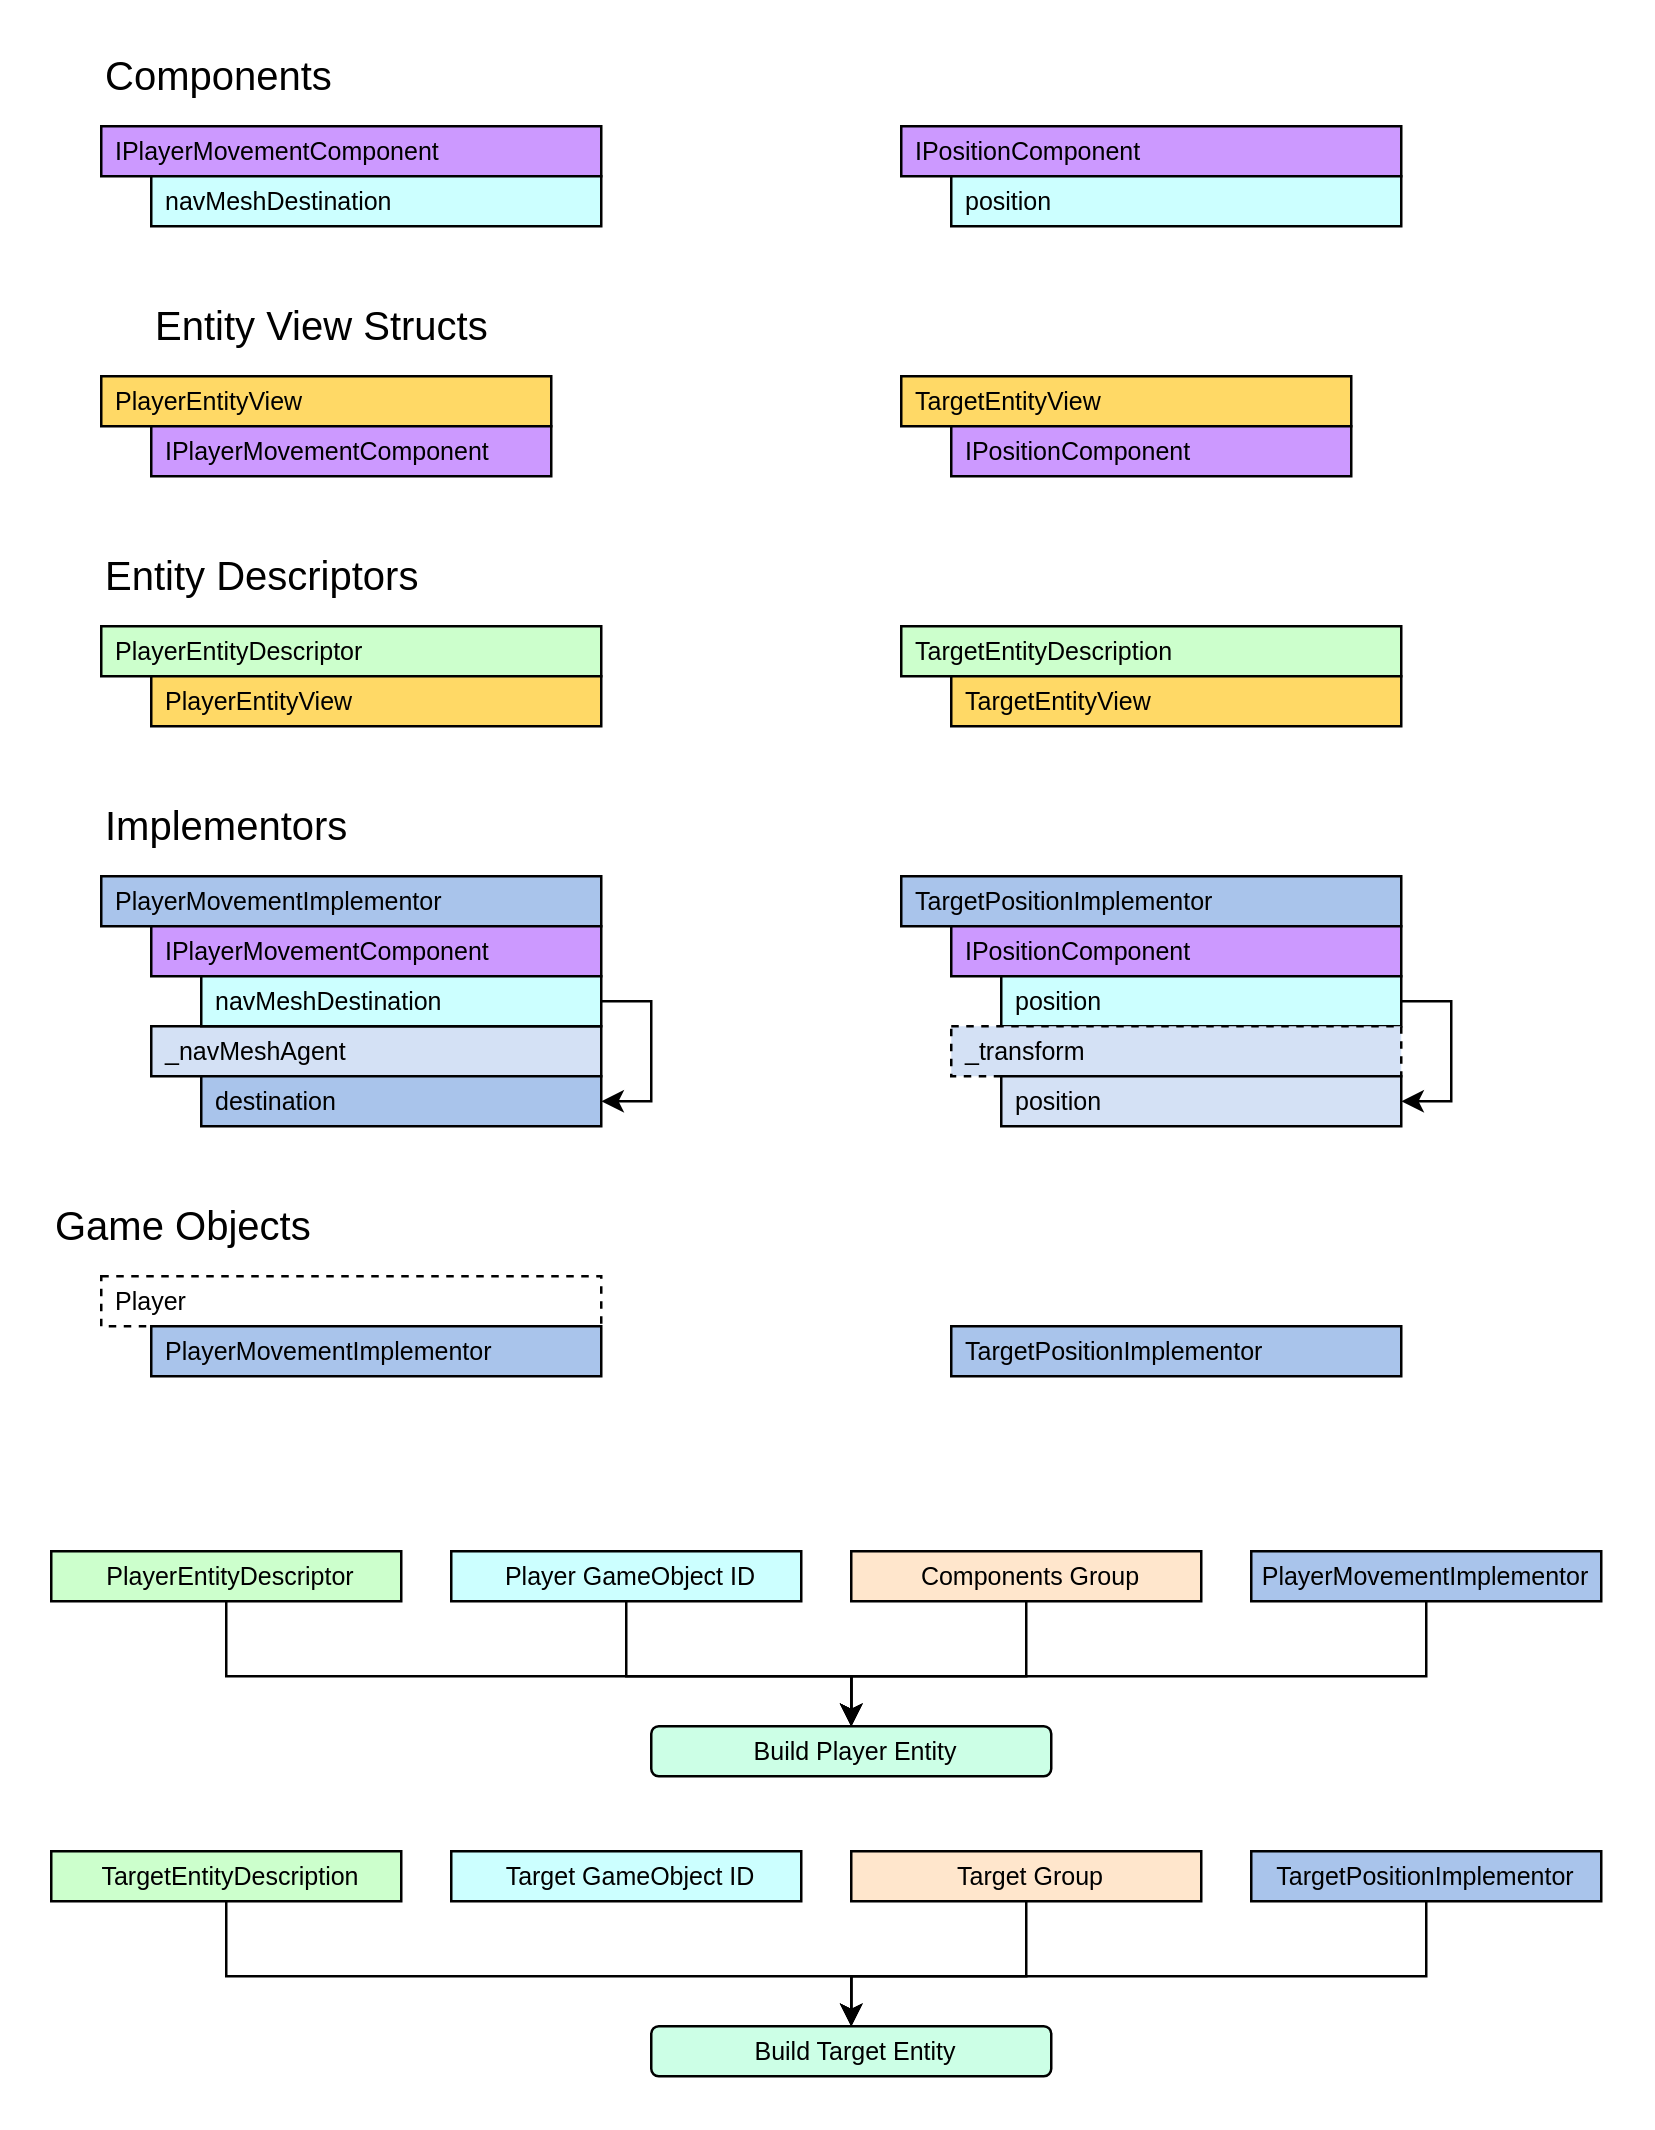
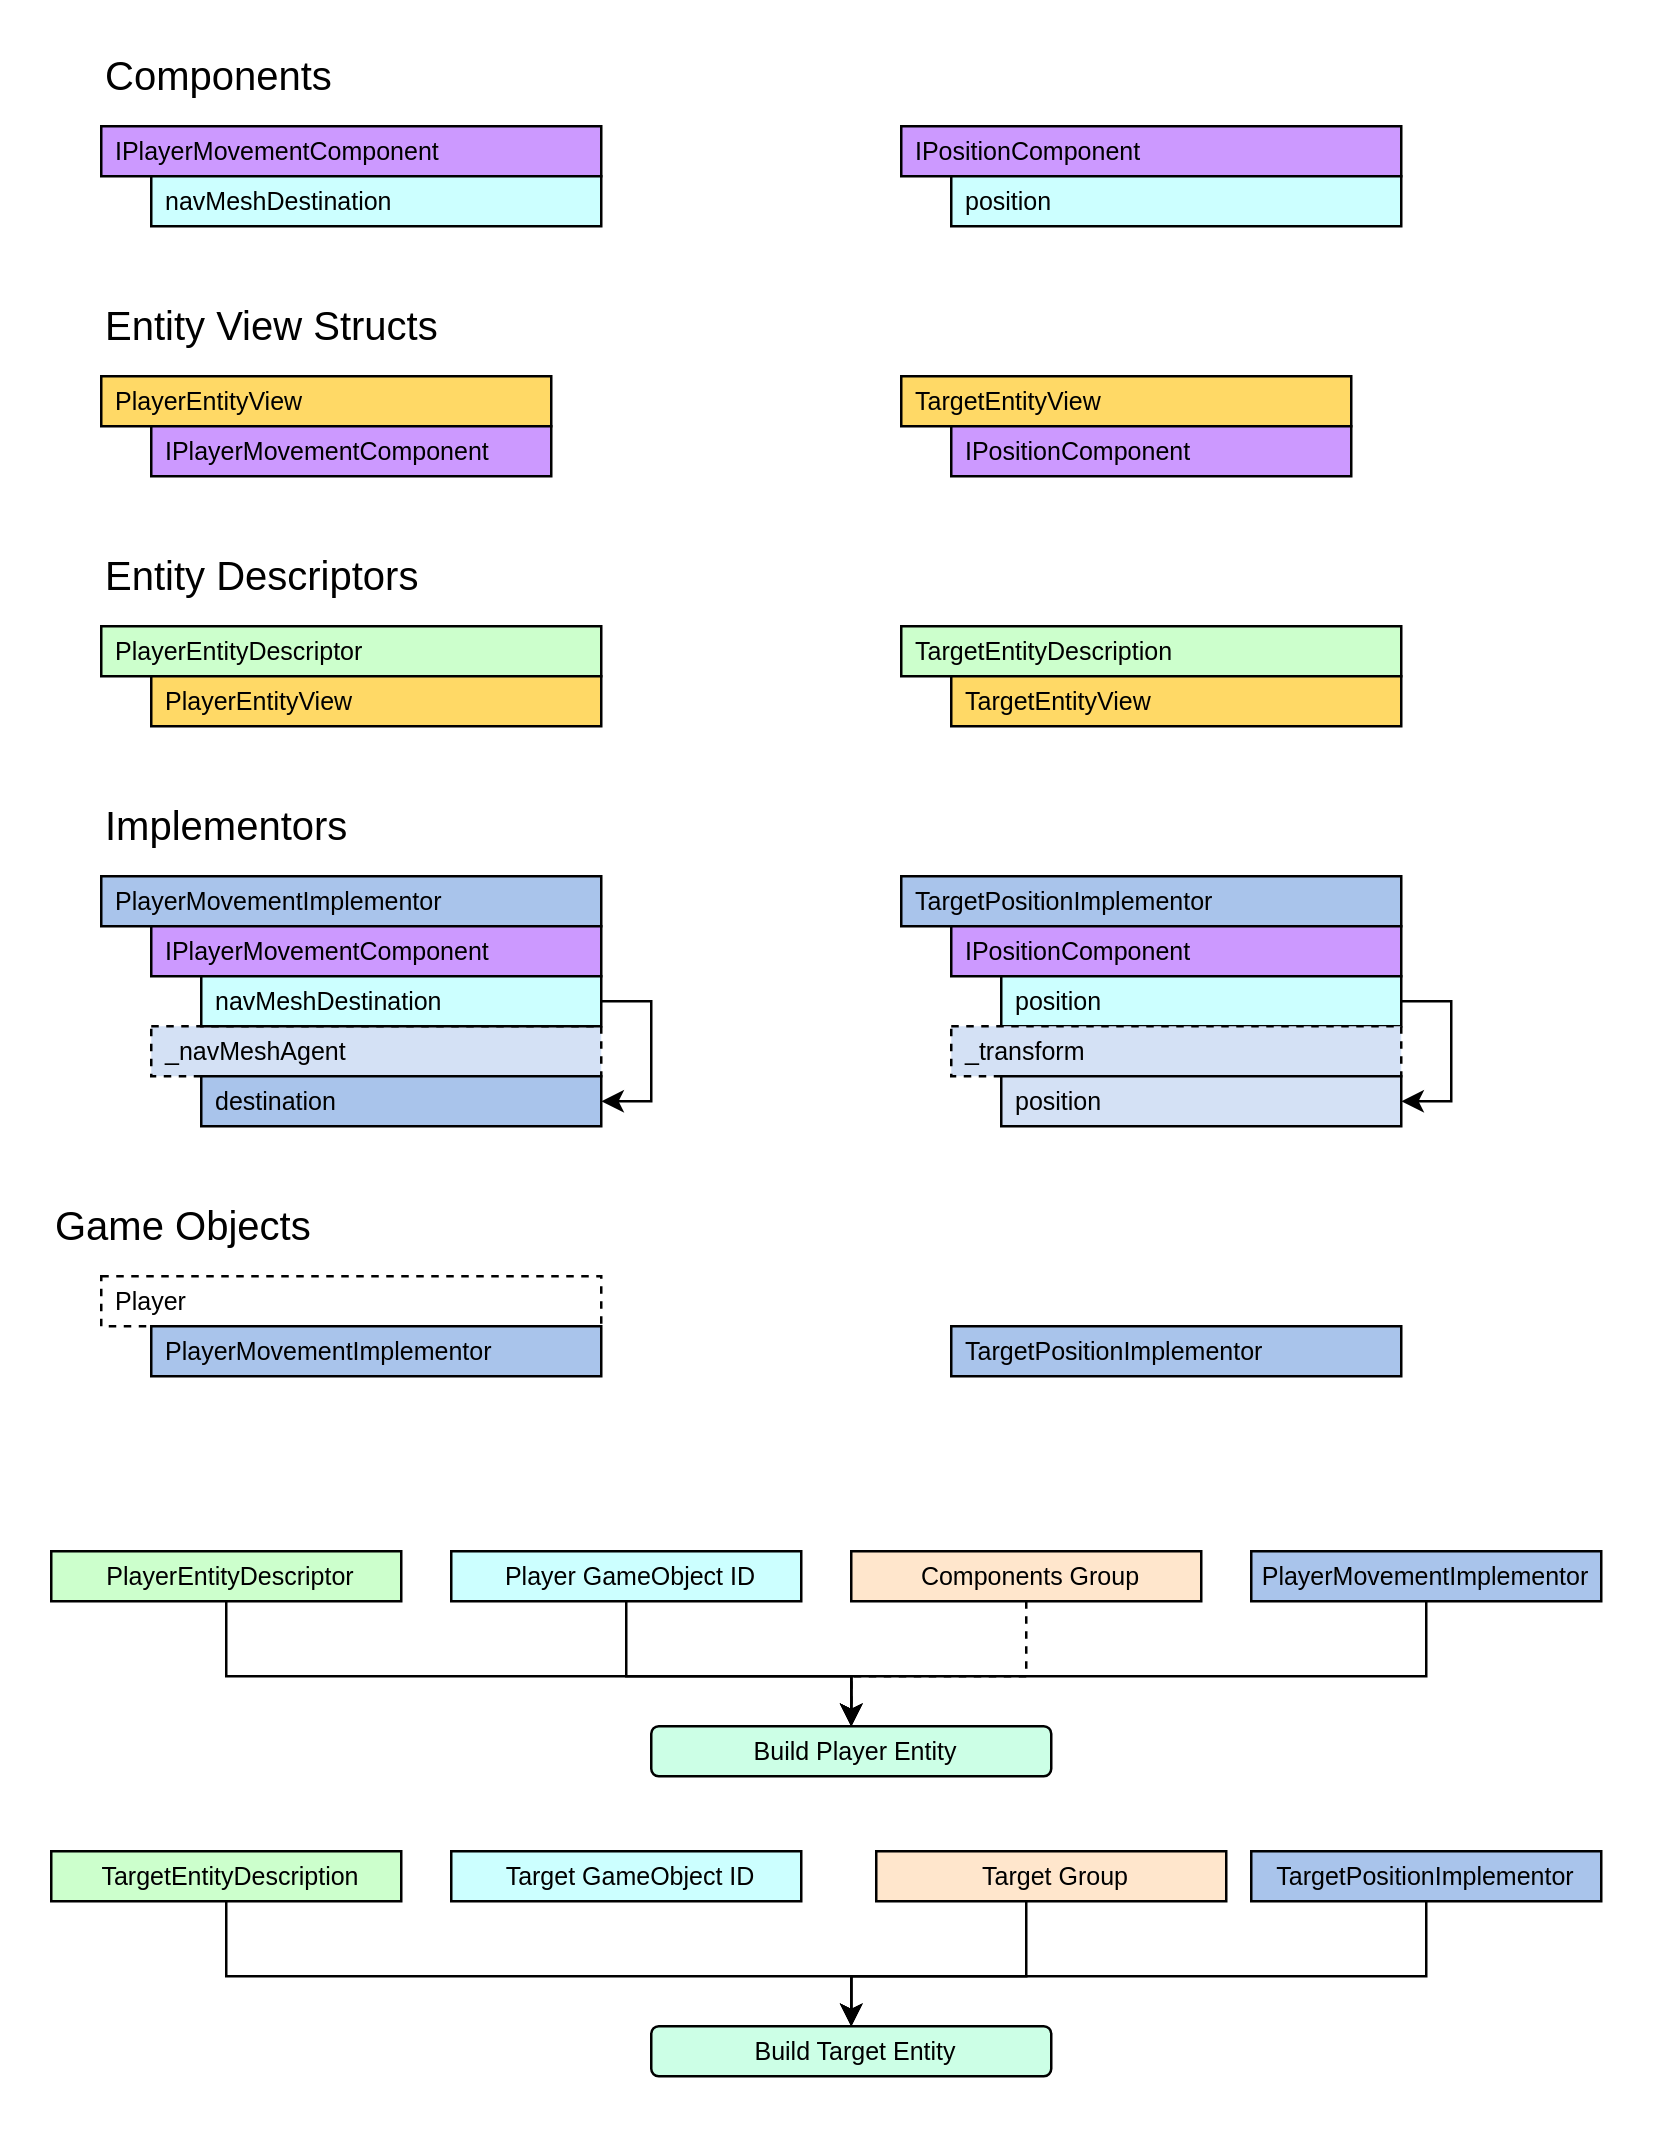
- <mxCell id="23" value="&lt;font style=&quot;font-size: 16px&quot;&gt;Entity View Structs&lt;/font&gt;" style="text;html=1;align=left;verticalAlign=middle;resizable=0;points=[];;autosize=1;fontSize=16;" vertex="1" parent="1"><mxGeometry x="60" y="120" width="150" height="20" as="geometry" /></mxCell>
+ <mxCell id="23" value="&lt;font style=&quot;font-size: 16px&quot;&gt;Entity View Structs&lt;/font&gt;" style="text;html=1;align=left;verticalAlign=middle;resizable=0;points=[];;autosize=1;fontSize=16;" vertex="1" parent="1"><mxGeometry x="40" y="120" width="150" height="20" as="geometry" /></mxCell>
- <mxCell id="34" value="_navMeshAgent" style="rounded=0;whiteSpace=wrap;html=1;fillColor=#D4E1F5;align=left;spacingLeft=4;fontSize=10;fontFamily=Helvetica;" vertex="1" parent="1"><mxGeometry x="60" y="410" width="180" height="20" as="geometry" /></mxCell>
+ <mxCell id="34" value="_navMeshAgent" style="rounded=0;whiteSpace=wrap;html=1;fillColor=#D4E1F5;align=left;spacingLeft=4;fontSize=10;fontFamily=Helvetica;dashed=1;" vertex="1" parent="1"><mxGeometry x="60" y="410" width="180" height="20" as="geometry" /></mxCell>
- <mxCell id="18" style="edgeStyle=orthogonalEdgeStyle;rounded=0;orthogonalLoop=1;jettySize=auto;html=1;fillColor=#FFFFFF;fontFamily=Helvetica;fontSize=10;" edge="1" parent="1" source="19" target="13"><mxGeometry relative="1" as="geometry"><Array as="points"><mxPoint x="410" y="670" /><mxPoint x="340" y="670" /></Array></mxGeometry></mxCell>
+ <mxCell id="18" style="edgeStyle=orthogonalEdgeStyle;rounded=0;orthogonalLoop=1;jettySize=auto;html=1;fillColor=#FFFFFF;fontFamily=Helvetica;fontSize=10;dashed=1;" edge="1" parent="1" source="19" target="13"><mxGeometry relative="1" as="geometry"><Array as="points"><mxPoint x="410" y="670" /><mxPoint x="340" y="670" /></Array></mxGeometry></mxCell>
- <mxCell id="49" value="&lt;span style=&quot;text-align: left&quot;&gt;Target&amp;nbsp;&lt;/span&gt;Group" style="rounded=0;whiteSpace=wrap;html=1;fillColor=#FFE6CC;align=center;spacingLeft=4;fontSize=10;fontFamily=Helvetica;" vertex="1" parent="1"><mxGeometry x="340" y="740" width="140" height="20" as="geometry" /></mxCell>
+ <mxCell id="49" value="&lt;span style=&quot;text-align: left&quot;&gt;Target&amp;nbsp;&lt;/span&gt;Group" style="rounded=0;whiteSpace=wrap;html=1;fillColor=#FFE6CC;align=center;spacingLeft=4;fontSize=10;fontFamily=Helvetica;" vertex="1" parent="1"><mxGeometry x="350" y="740" width="140" height="20" as="geometry" /></mxCell>
